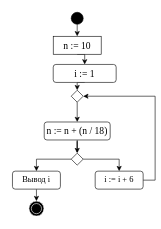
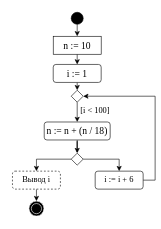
- <mxCell id="13" value="&lt;font face=&quot;Times New Roman&quot;&gt;&lt;span style=&quot;font-size: 16px;&quot;&gt;i := 1&lt;/span&gt;&lt;/font&gt;" style="rounded=1;whiteSpace=wrap;html=1;" vertex="1" parent="1"><mxGeometry x="88" y="107" width="105" height="30" as="geometry" /></mxCell>
+ <mxCell id="13" value="&lt;font face=&quot;Times New Roman&quot;&gt;&lt;span style=&quot;font-size: 16px;&quot;&gt;i := 1&lt;/span&gt;&lt;/font&gt;" style="rounded=1;whiteSpace=wrap;html=1;" vertex="1" parent="1"><mxGeometry x="88" y="107" width="80" height="30" as="geometry" /></mxCell>
+ <mxCell id="20" value="&lt;font style=&quot;font-size: 14px;&quot; face=&quot;Times New Roman&quot;&gt;[i &amp;lt; 100]&lt;/font&gt;" style="text;html=1;strokeColor=none;fillColor=none;align=center;verticalAlign=middle;whiteSpace=wrap;rounded=0;" vertex="1" parent="1"><mxGeometry x="128" y="170" width="60" height="30" as="geometry" /></mxCell>
- <mxCell id="15" value="&lt;font style=&quot;font-size: 14px;&quot; face=&quot;Times New Roman&quot;&gt;&lt;font style=&quot;font-size: 14px;&quot;&gt;Вывод i&lt;/font&gt;&lt;/font&gt;" style="rounded=1;whiteSpace=wrap;html=1;" vertex="1" parent="1"><mxGeometry x="20" y="285" width="80" height="30" as="geometry" /></mxCell>
+ <mxCell id="15" value="&lt;font style=&quot;font-size: 14px;&quot; face=&quot;Times New Roman&quot;&gt;&lt;font style=&quot;font-size: 14px;&quot;&gt;Вывод i&lt;/font&gt;&lt;/font&gt;" style="rounded=1;whiteSpace=wrap;html=1;dashed=1;" vertex="1" parent="1"><mxGeometry x="20" y="285" width="80" height="30" as="geometry" /></mxCell>
